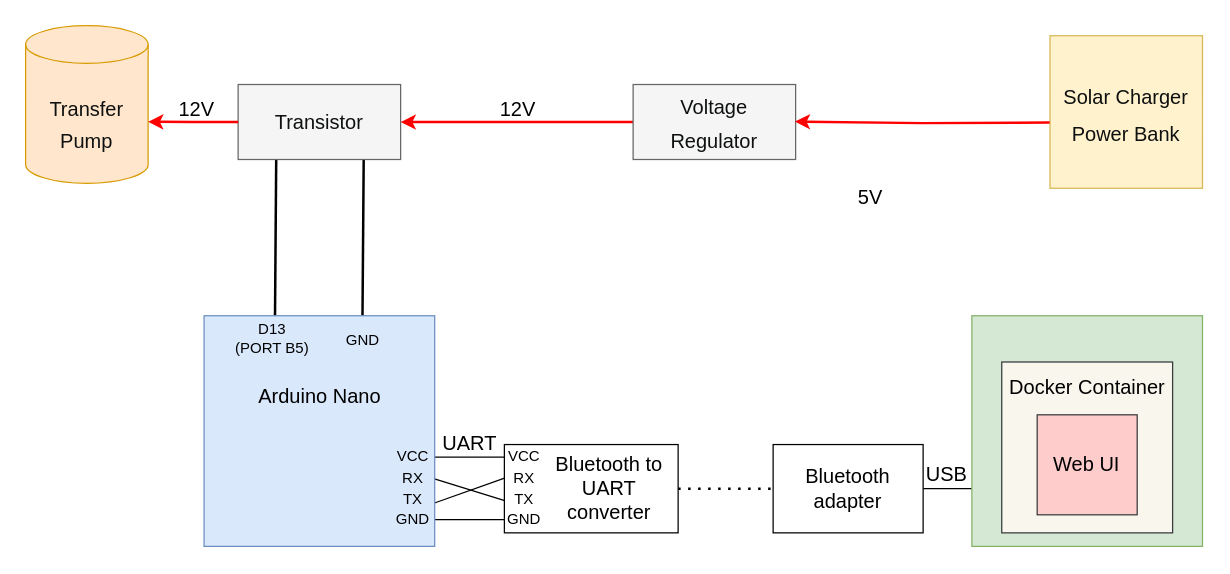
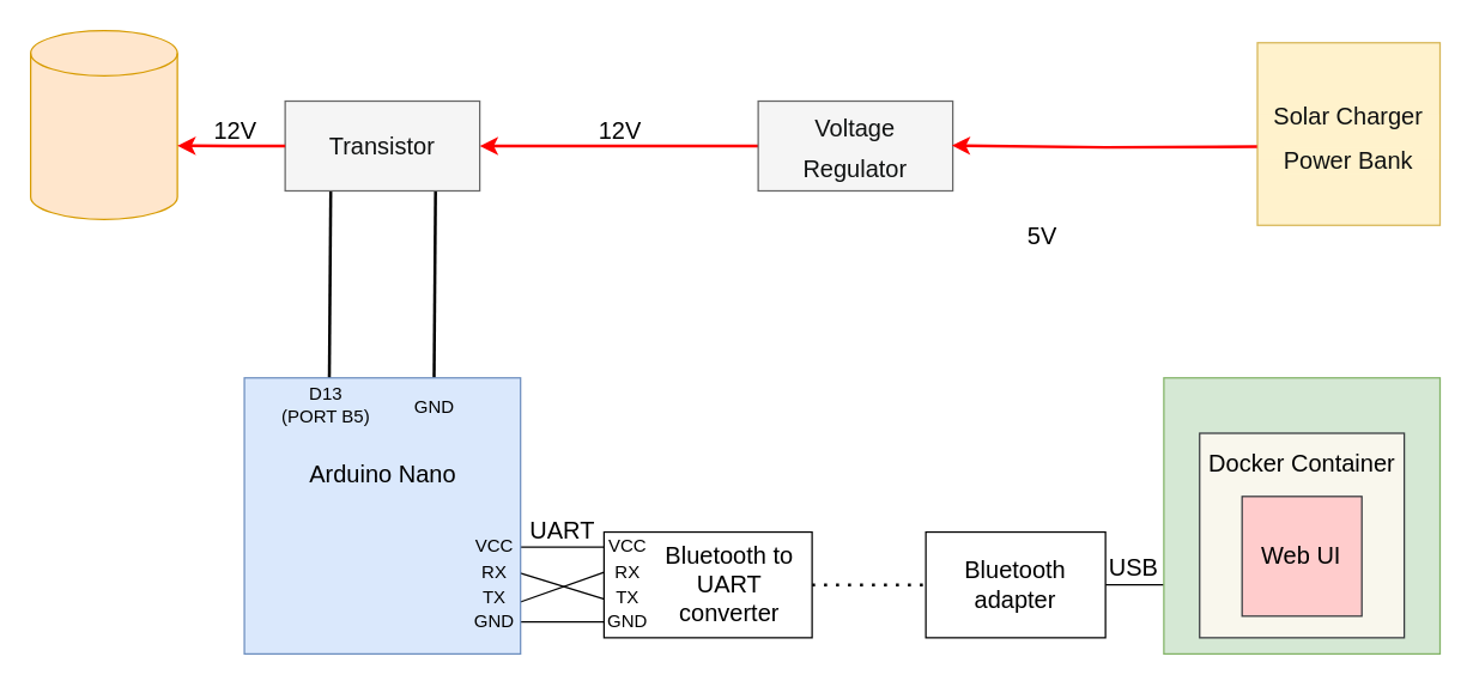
- <mxCell id="19" value="&lt;p style=&quot;line-height: 90%;&quot;&gt;&lt;br&gt;&lt;/p&gt;&lt;h1 style=&quot;box-sizing: border-box; padding: 0px; margin-top: 0px; margin-right: 0px; margin-left: 0px; text-rendering: optimizelegibility; font-weight: 400; color: rgb(15, 17, 17); font-family: &amp;quot;Amazon Ember&amp;quot;, Arial, sans-serif; line-height: 90%; margin-bottom: 0px !important;&quot; class=&quot;a-size-large a-spacing-none&quot;&gt;&lt;font style=&quot;font-size: 16px; background-color: rgb(255, 230, 204);&quot;&gt;Transfer Pump&lt;/font&gt;&lt;/h1&gt;&lt;p&gt;&lt;/p&gt;" style="text;html=1;strokeColor=#FFCC99;fillColor=#FFE6CC;align=center;verticalAlign=middle;whiteSpace=wrap;rounded=0;shadow=0;opacity=0;" parent="1" vertex="1"><mxGeometry x="28.25" y="55" width="81.5" height="63" as="geometry" /></mxCell>
